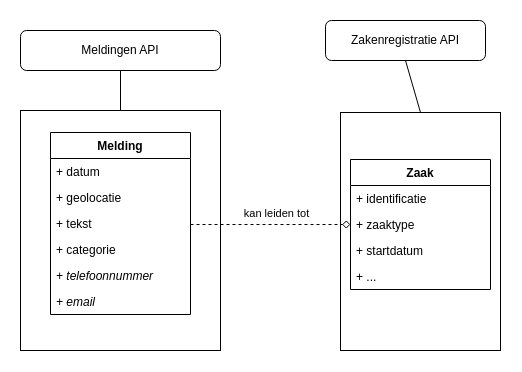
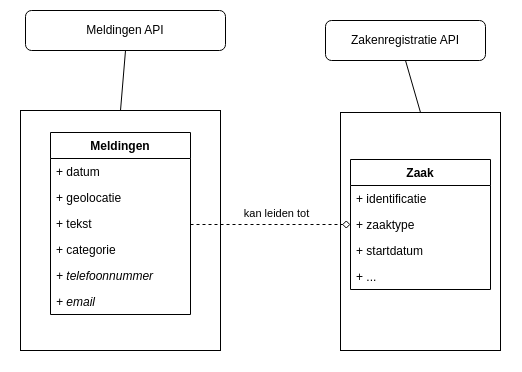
- <mxCell id="2" value="Meldingen API" style="rounded=1;whiteSpace=wrap;html=1;" parent="1" vertex="1"><mxGeometry x="20" y="30" width="200" height="40" as="geometry" /></mxCell>
+ <mxCell id="2" value="Meldingen API" style="rounded=1;whiteSpace=wrap;html=1;" parent="1" vertex="1"><mxGeometry x="25" y="10" width="200" height="40" as="geometry" /></mxCell>
- <mxCell id="8" value="Melding" style="swimlane;fontStyle=1;childLayout=stackLayout;horizontal=1;startSize=26;fillColor=none;horizontalStack=0;resizeParent=1;resizeParentMax=0;resizeLast=0;collapsible=1;marginBottom=0;" parent="1" vertex="1"><mxGeometry x="50" y="132" width="140" height="182" as="geometry"><mxRectangle x="310" y="340" width="80" height="26" as="alternateBounds" /></mxGeometry></mxCell>
+ <mxCell id="8" value="Meldingen" style="swimlane;fontStyle=1;childLayout=stackLayout;horizontal=1;startSize=26;fillColor=none;horizontalStack=0;resizeParent=1;resizeParentMax=0;resizeLast=0;collapsible=1;marginBottom=0;" parent="1" vertex="1"><mxGeometry x="50" y="132" width="140" height="182" as="geometry"><mxRectangle x="310" y="340" width="80" height="26" as="alternateBounds" /></mxGeometry></mxCell>
